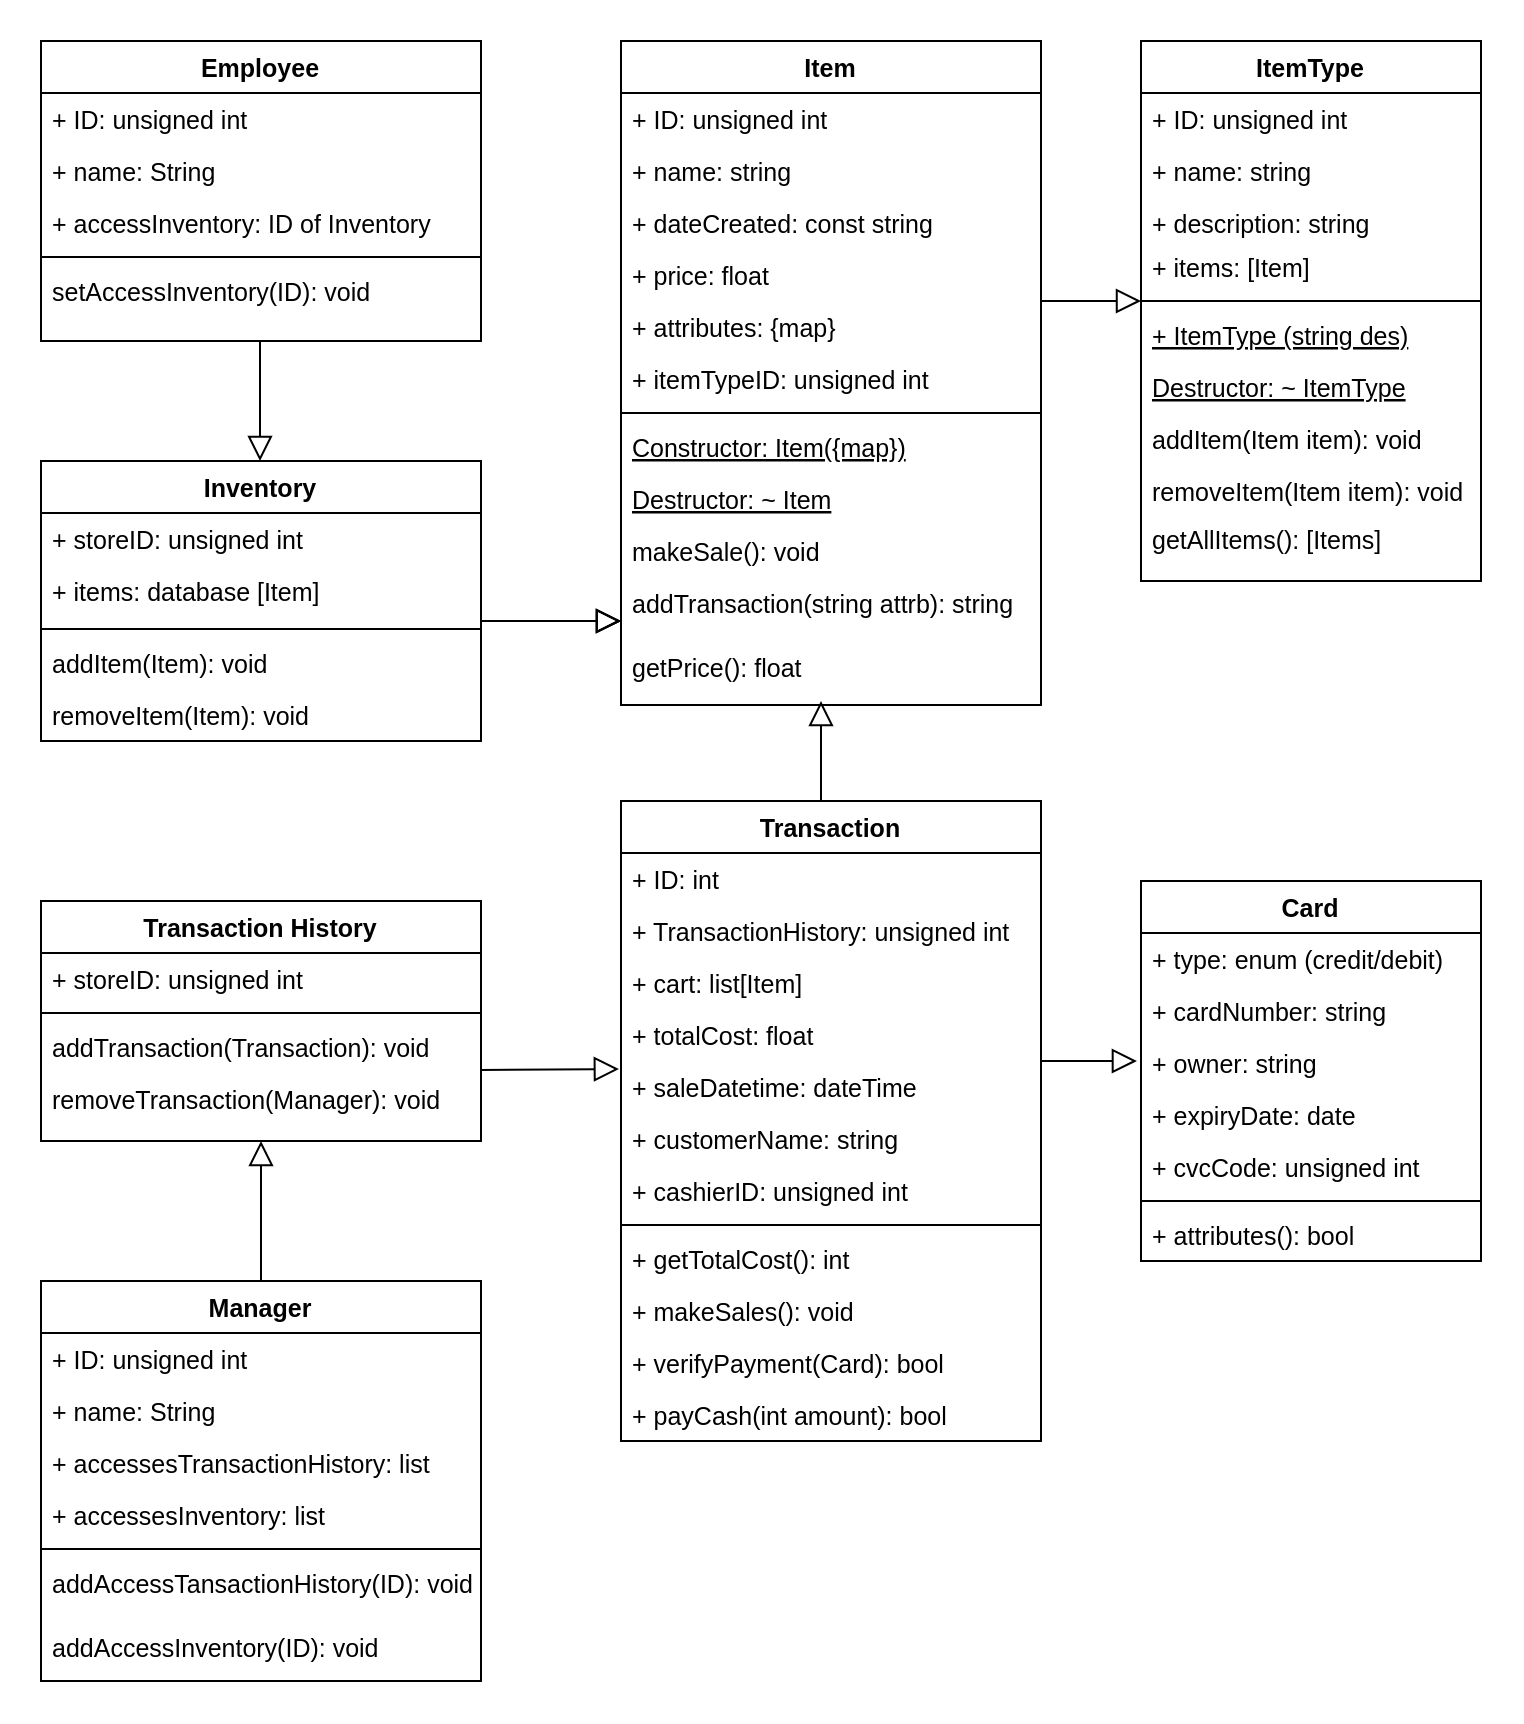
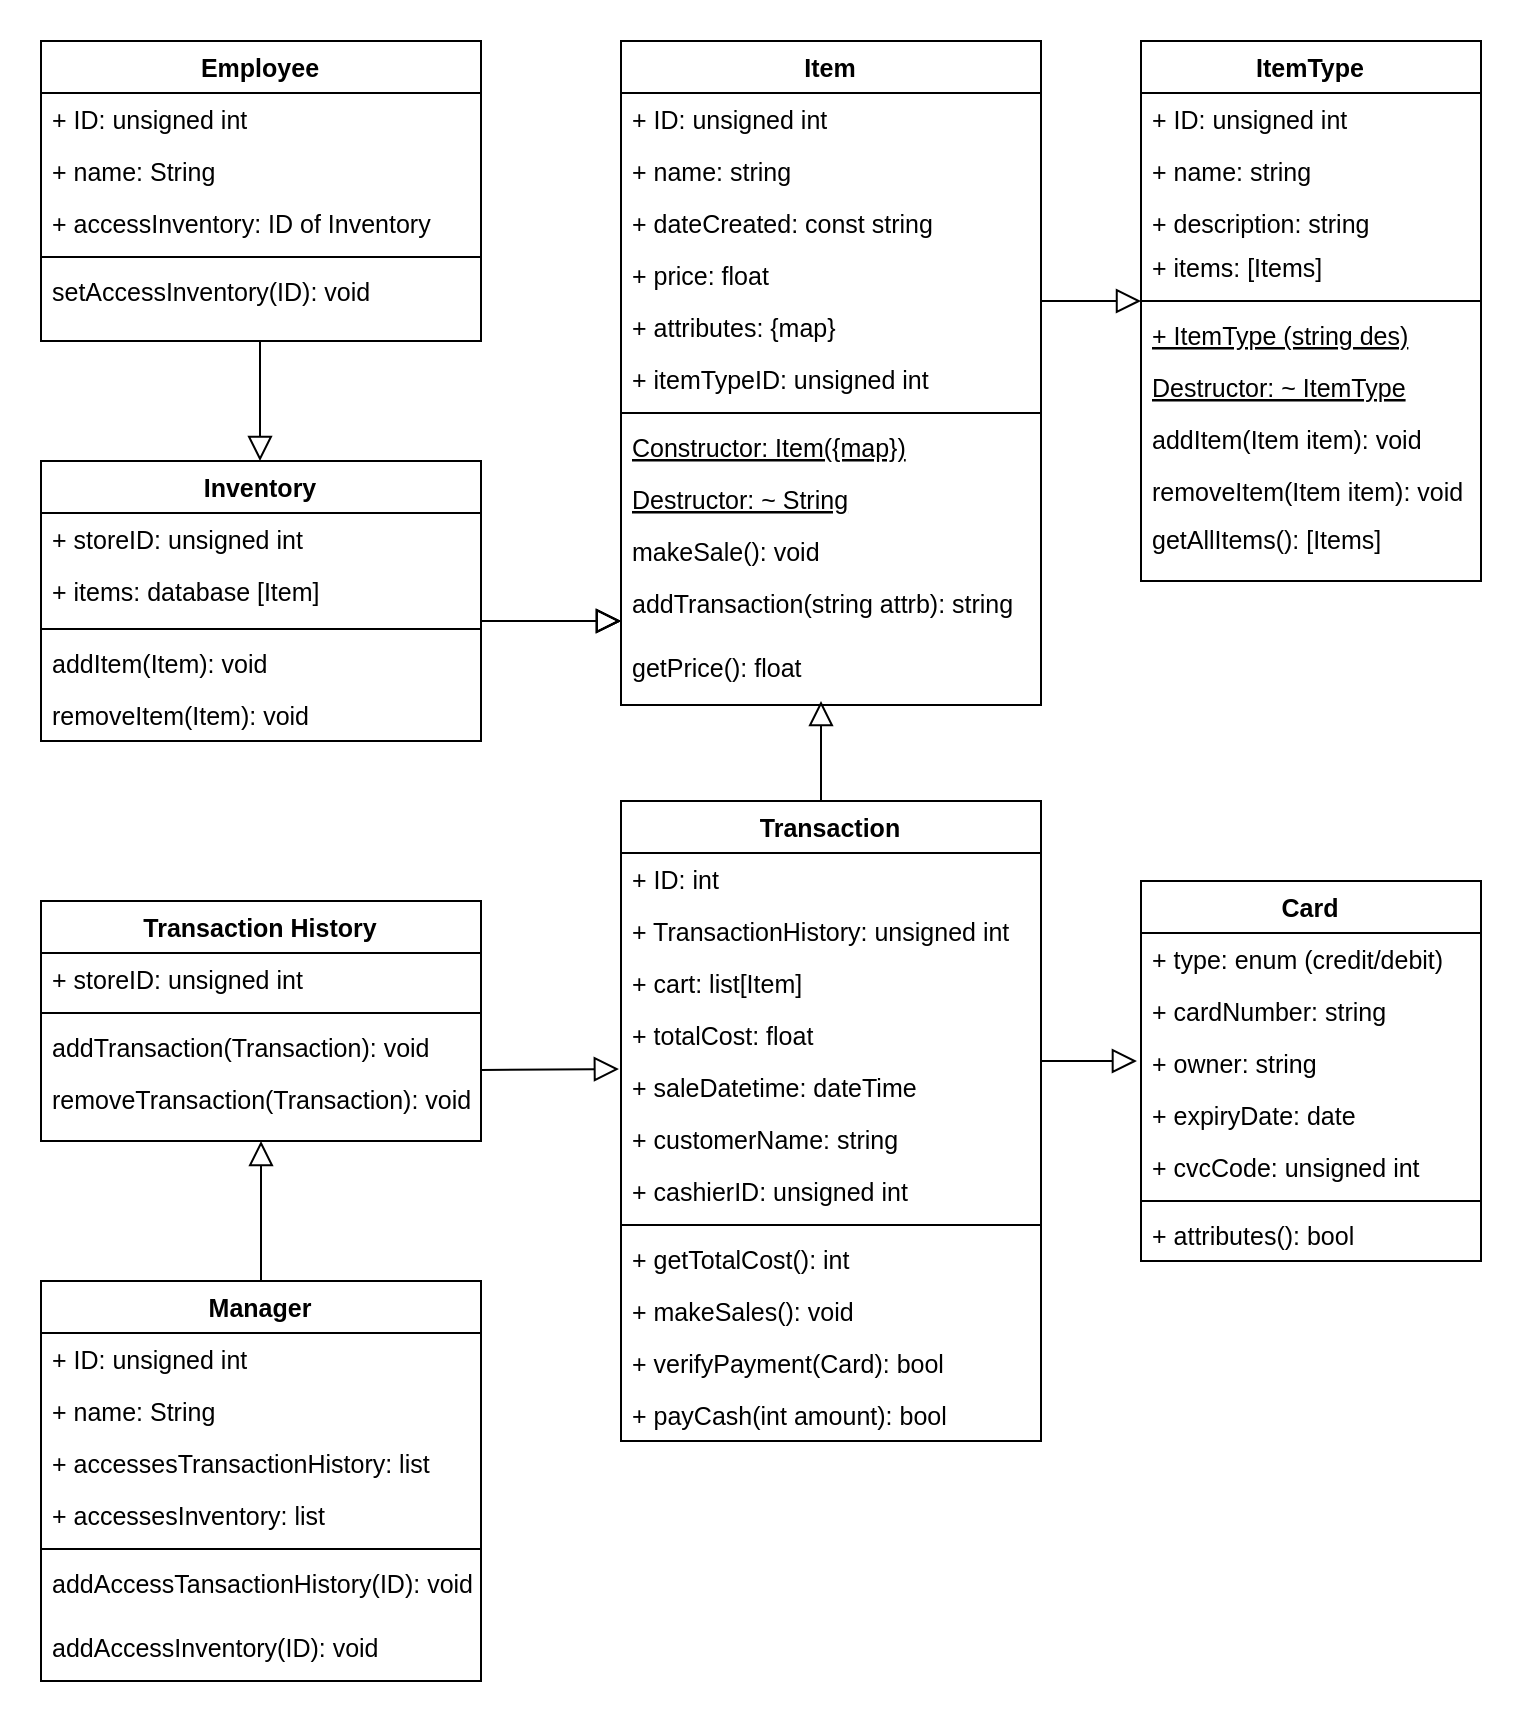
- <mxCell id="32" value="+ items: [Item]" style="text;align=left;verticalAlign=top;spacingLeft=4;spacingRight=4;overflow=hidden;rotatable=0;points=[[0,0.5],[1,0.5]];portConstraint=eastwest;fontSize=12.5;" parent="28" vertex="1"><mxGeometry y="100" width="170" height="26" as="geometry" /></mxCell>
+ <mxCell id="32" value="+ items: [Items]" style="text;align=left;verticalAlign=top;spacingLeft=4;spacingRight=4;overflow=hidden;rotatable=0;points=[[0,0.5],[1,0.5]];portConstraint=eastwest;fontSize=12.5;" parent="28" vertex="1"><mxGeometry y="100" width="170" height="26" as="geometry" /></mxCell>
- <mxCell id="11" value="Destructor: ~ Item" style="text;align=left;verticalAlign=top;spacingLeft=4;spacingRight=4;overflow=hidden;rotatable=0;points=[[0,0.5],[1,0.5]];portConstraint=eastwest;fontStyle=4;fontSize=12.5;" parent="2" vertex="1"><mxGeometry y="216" width="210" height="26" as="geometry" /></mxCell>
+ <mxCell id="11" value="Destructor: ~ String" style="text;align=left;verticalAlign=top;spacingLeft=4;spacingRight=4;overflow=hidden;rotatable=0;points=[[0,0.5],[1,0.5]];portConstraint=eastwest;fontStyle=4;fontSize=12.5;" parent="2" vertex="1"><mxGeometry y="216" width="210" height="26" as="geometry" /></mxCell>
- <mxCell id="51" value="removeTransaction(Manager): void" style="text;align=left;verticalAlign=top;spacingLeft=4;spacingRight=4;overflow=hidden;rotatable=0;points=[[0,0.5],[1,0.5]];portConstraint=eastwest;fontStyle=0;fontSize=12.5;" parent="47" vertex="1"><mxGeometry y="86" width="220" height="26" as="geometry" /></mxCell>
+ <mxCell id="51" value="removeTransaction(Transaction): void" style="text;align=left;verticalAlign=top;spacingLeft=4;spacingRight=4;overflow=hidden;rotatable=0;points=[[0,0.5],[1,0.5]];portConstraint=eastwest;fontStyle=0;fontSize=12.5;" parent="47" vertex="1"><mxGeometry y="86" width="220" height="26" as="geometry" /></mxCell>
